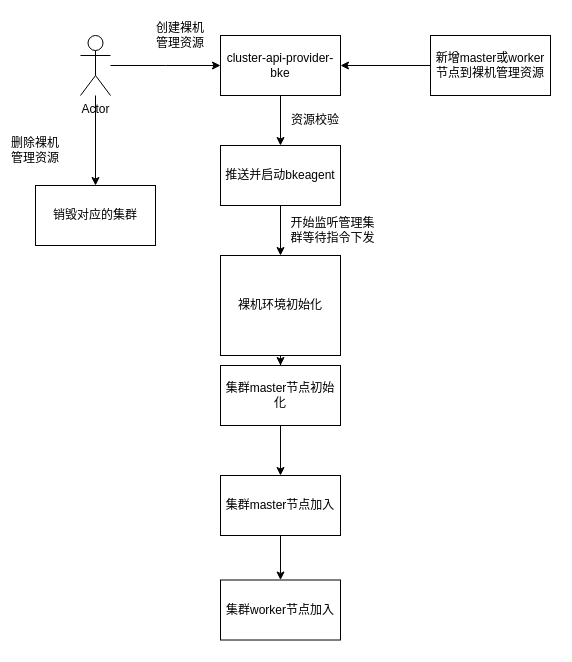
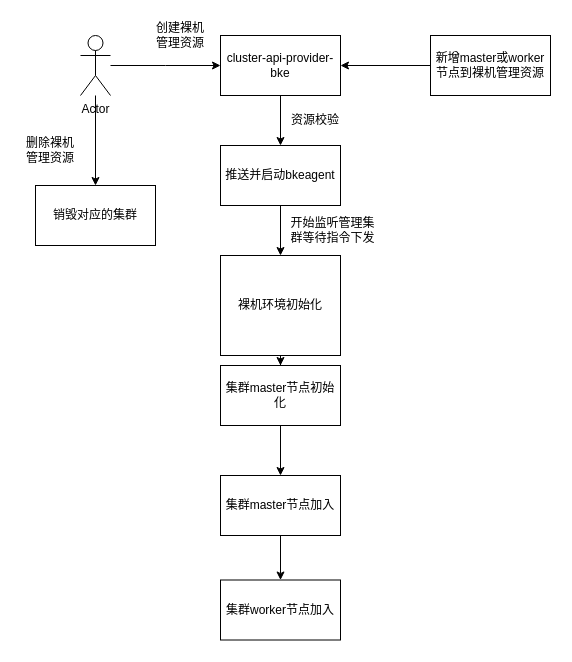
- <mxCell id="21" value="删除裸机管理资源" style="text;strokeColor=none;align=center;fillColor=none;html=1;verticalAlign=middle;whiteSpace=wrap;rounded=0;fontSize=12;fontFamily=Helvetica;fontColor=default;" vertex="1" parent="1"><mxGeometry x="5" y="135" width="60" height="30" as="geometry" /></mxCell>
+ <mxCell id="21" value="删除裸机管理资源" style="text;strokeColor=none;align=center;fillColor=none;html=1;verticalAlign=middle;whiteSpace=wrap;rounded=0;fontSize=12;fontFamily=Helvetica;fontColor=default;" vertex="1" parent="1"><mxGeometry x="20" y="135" width="60" height="30" as="geometry" /></mxCell>
